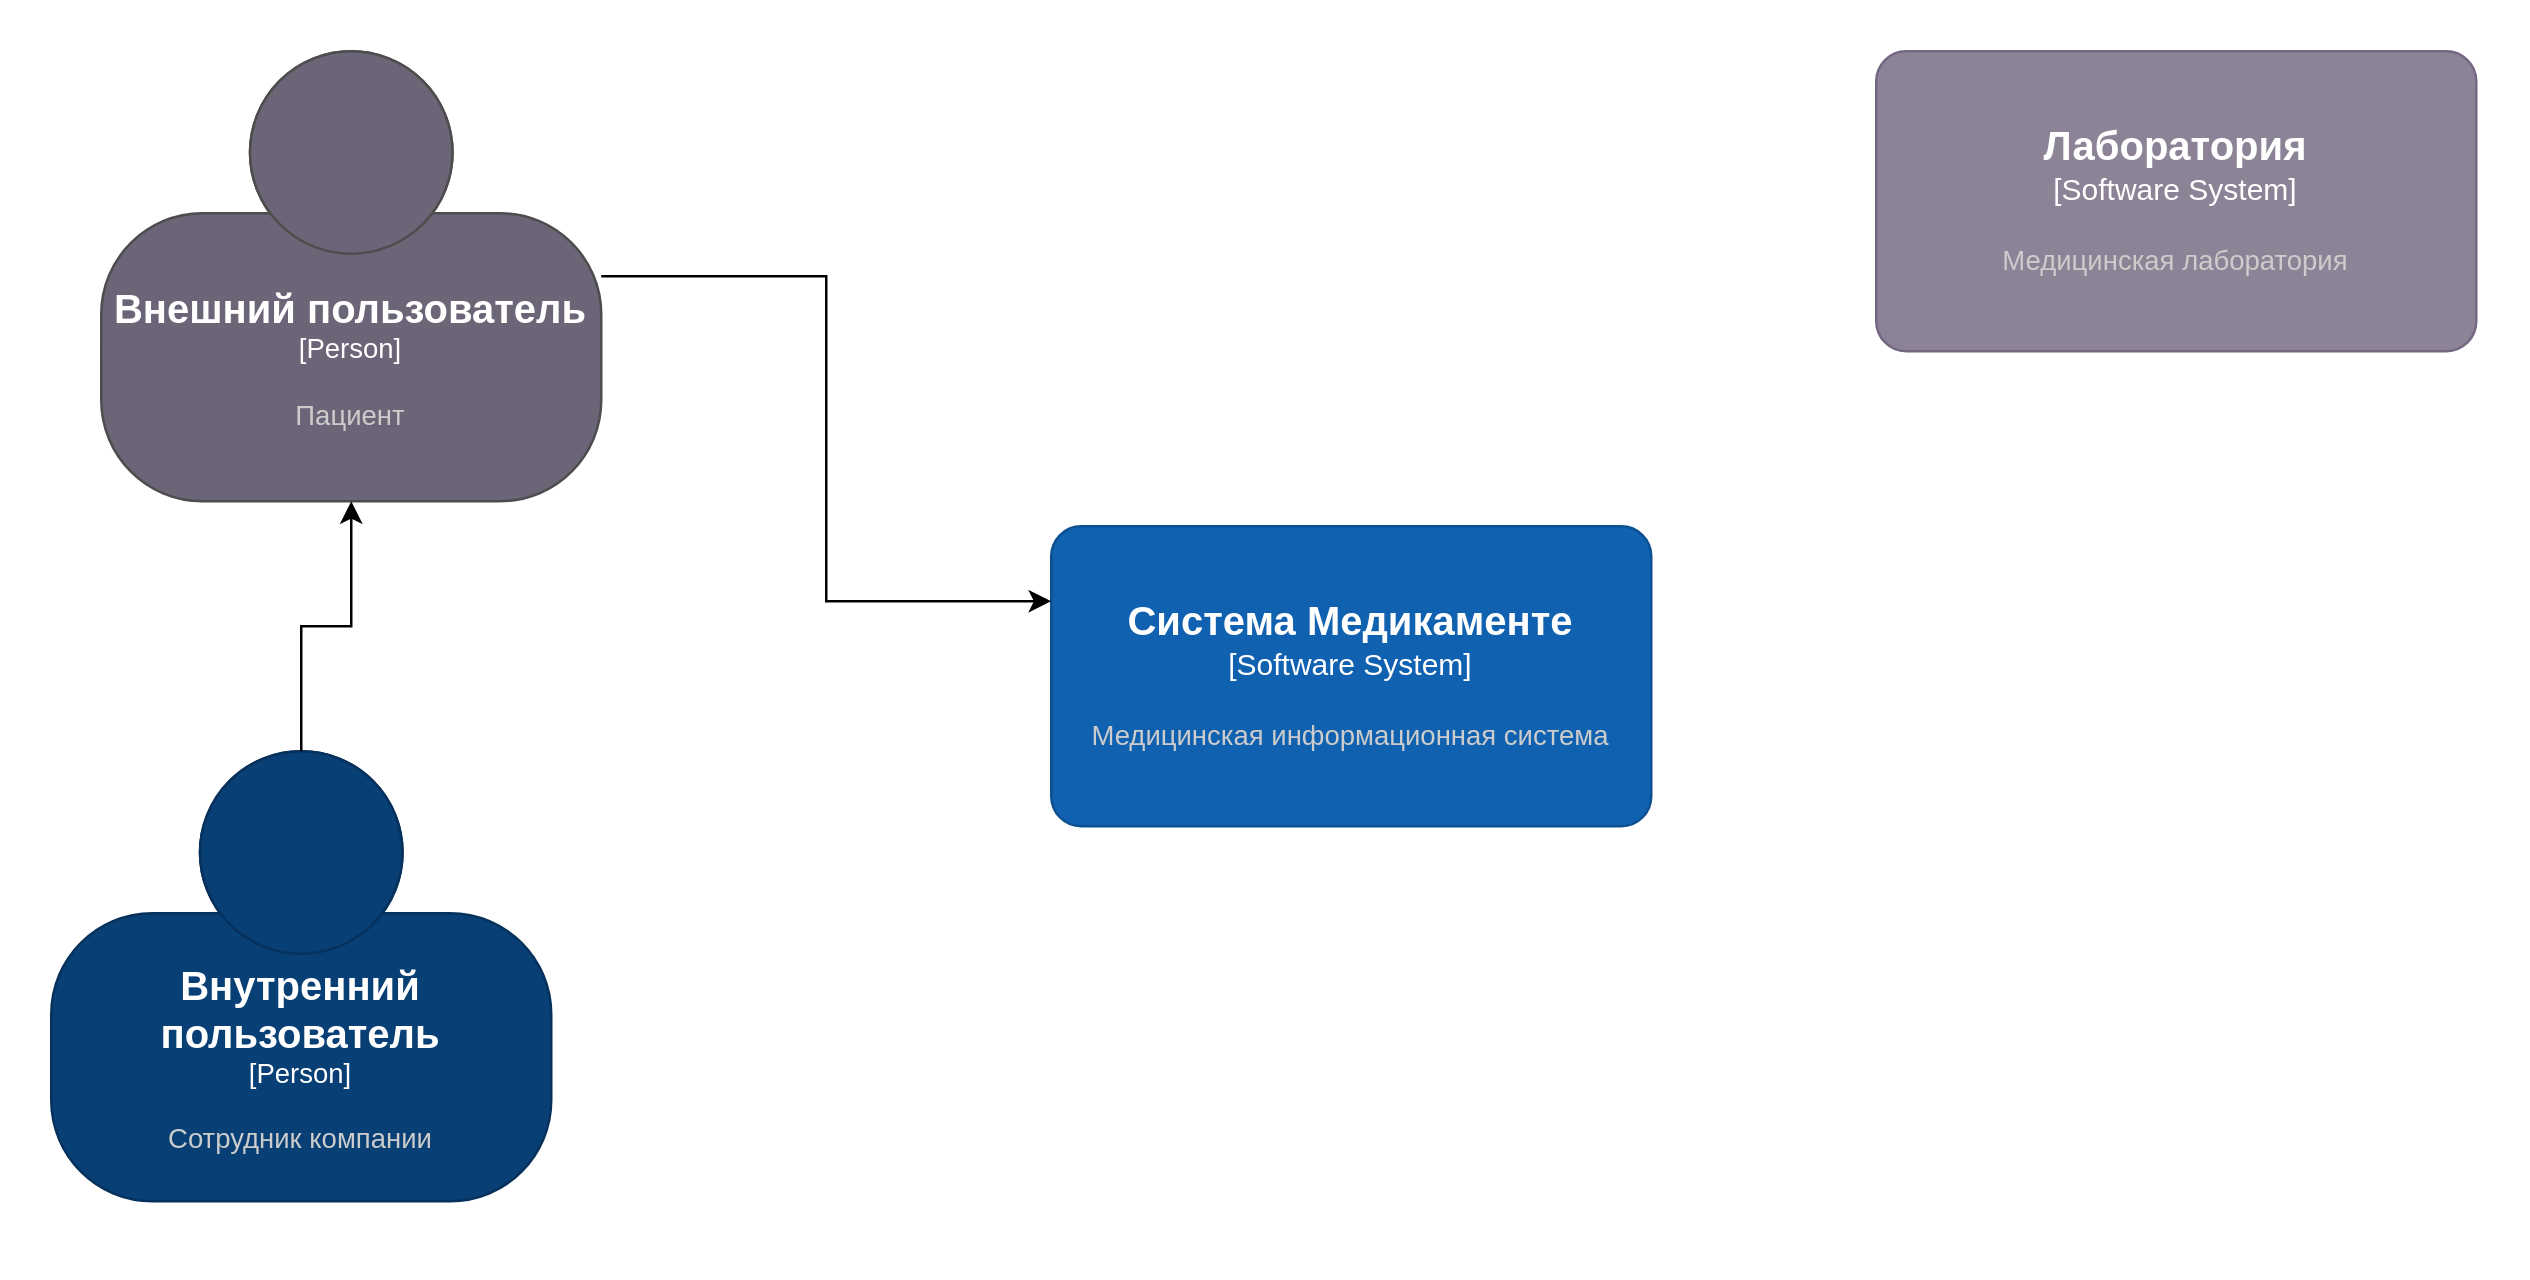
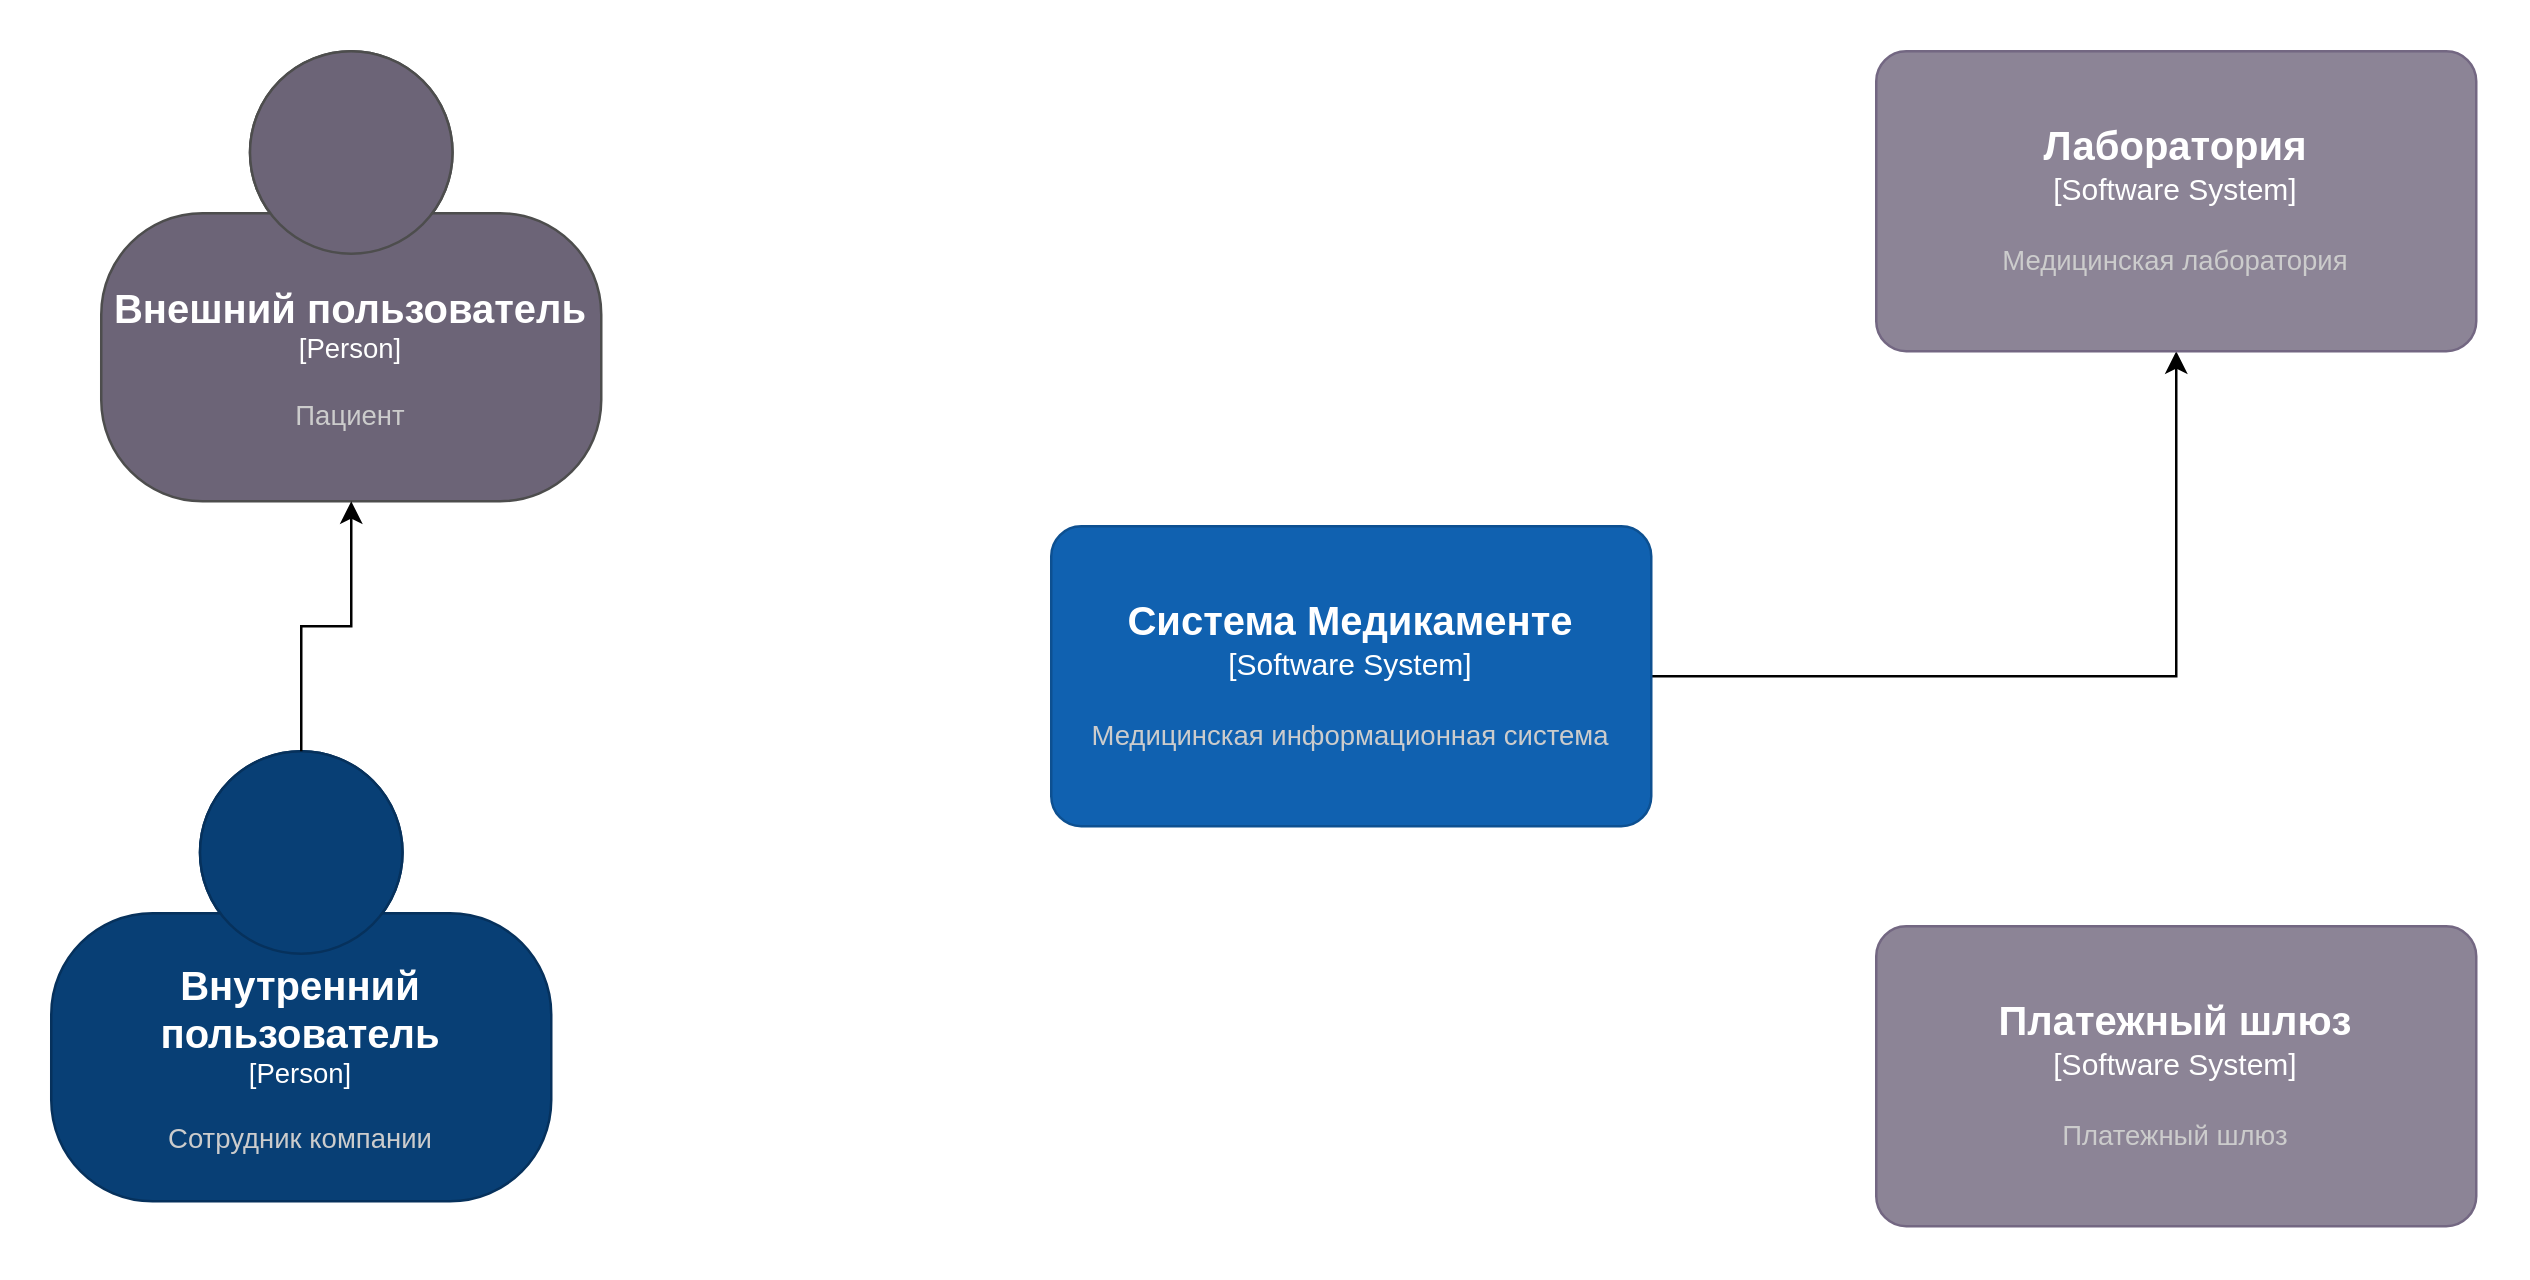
- <mxCell id="8" style="edgeStyle=orthogonalEdgeStyle;rounded=0;orthogonalLoop=1;jettySize=auto;html=1;entryX=0;entryY=0.25;entryDx=0;entryDy=0;entryPerimeter=0;" parent="1" source="2" target="5" edge="1"><mxGeometry relative="1" as="geometry" /></mxCell>
+ <mxCell id="4" style="edgeStyle=orthogonalEdgeStyle;rounded=0;orthogonalLoop=1;jettySize=auto;html=1;" parent="1" source="5" target="6" edge="1"><mxGeometry relative="1" as="geometry" /></mxCell>
+ <mxCell id="7" value="&lt;font style=&quot;font-size: 16px&quot;&gt;&lt;b&gt;Платежный шлюз&lt;/b&gt;&lt;/font&gt;&lt;div&gt;[Software System]&lt;/div&gt;&lt;br&gt;&lt;div&gt;&lt;font style=&quot;font-size: 11px&quot;&gt;&lt;font color=&quot;#cccccc&quot;&gt;Платежный шлюз&lt;/font&gt;&lt;/div&gt;" style="rounded=1;whiteSpace=wrap;html=1;labelBackgroundColor=none;fillColor=#8C8496;fontColor=#ffffff;align=center;arcSize=10;strokeColor=#736782;metaEdit=1;resizable=0;points=[[0.25,0,0],[0.5,0,0],[0.75,0,0],[1,0.25,0],[1,0.5,0],[1,0.75,0],[0.75,1,0],[0.5,1,0],[0.25,1,0],[0,0.75,0],[0,0.5,0],[0,0.25,0]];" parent="1" vertex="1"><mxGeometry x="750" y="370" width="240" height="120" as="geometry" /></mxCell>
